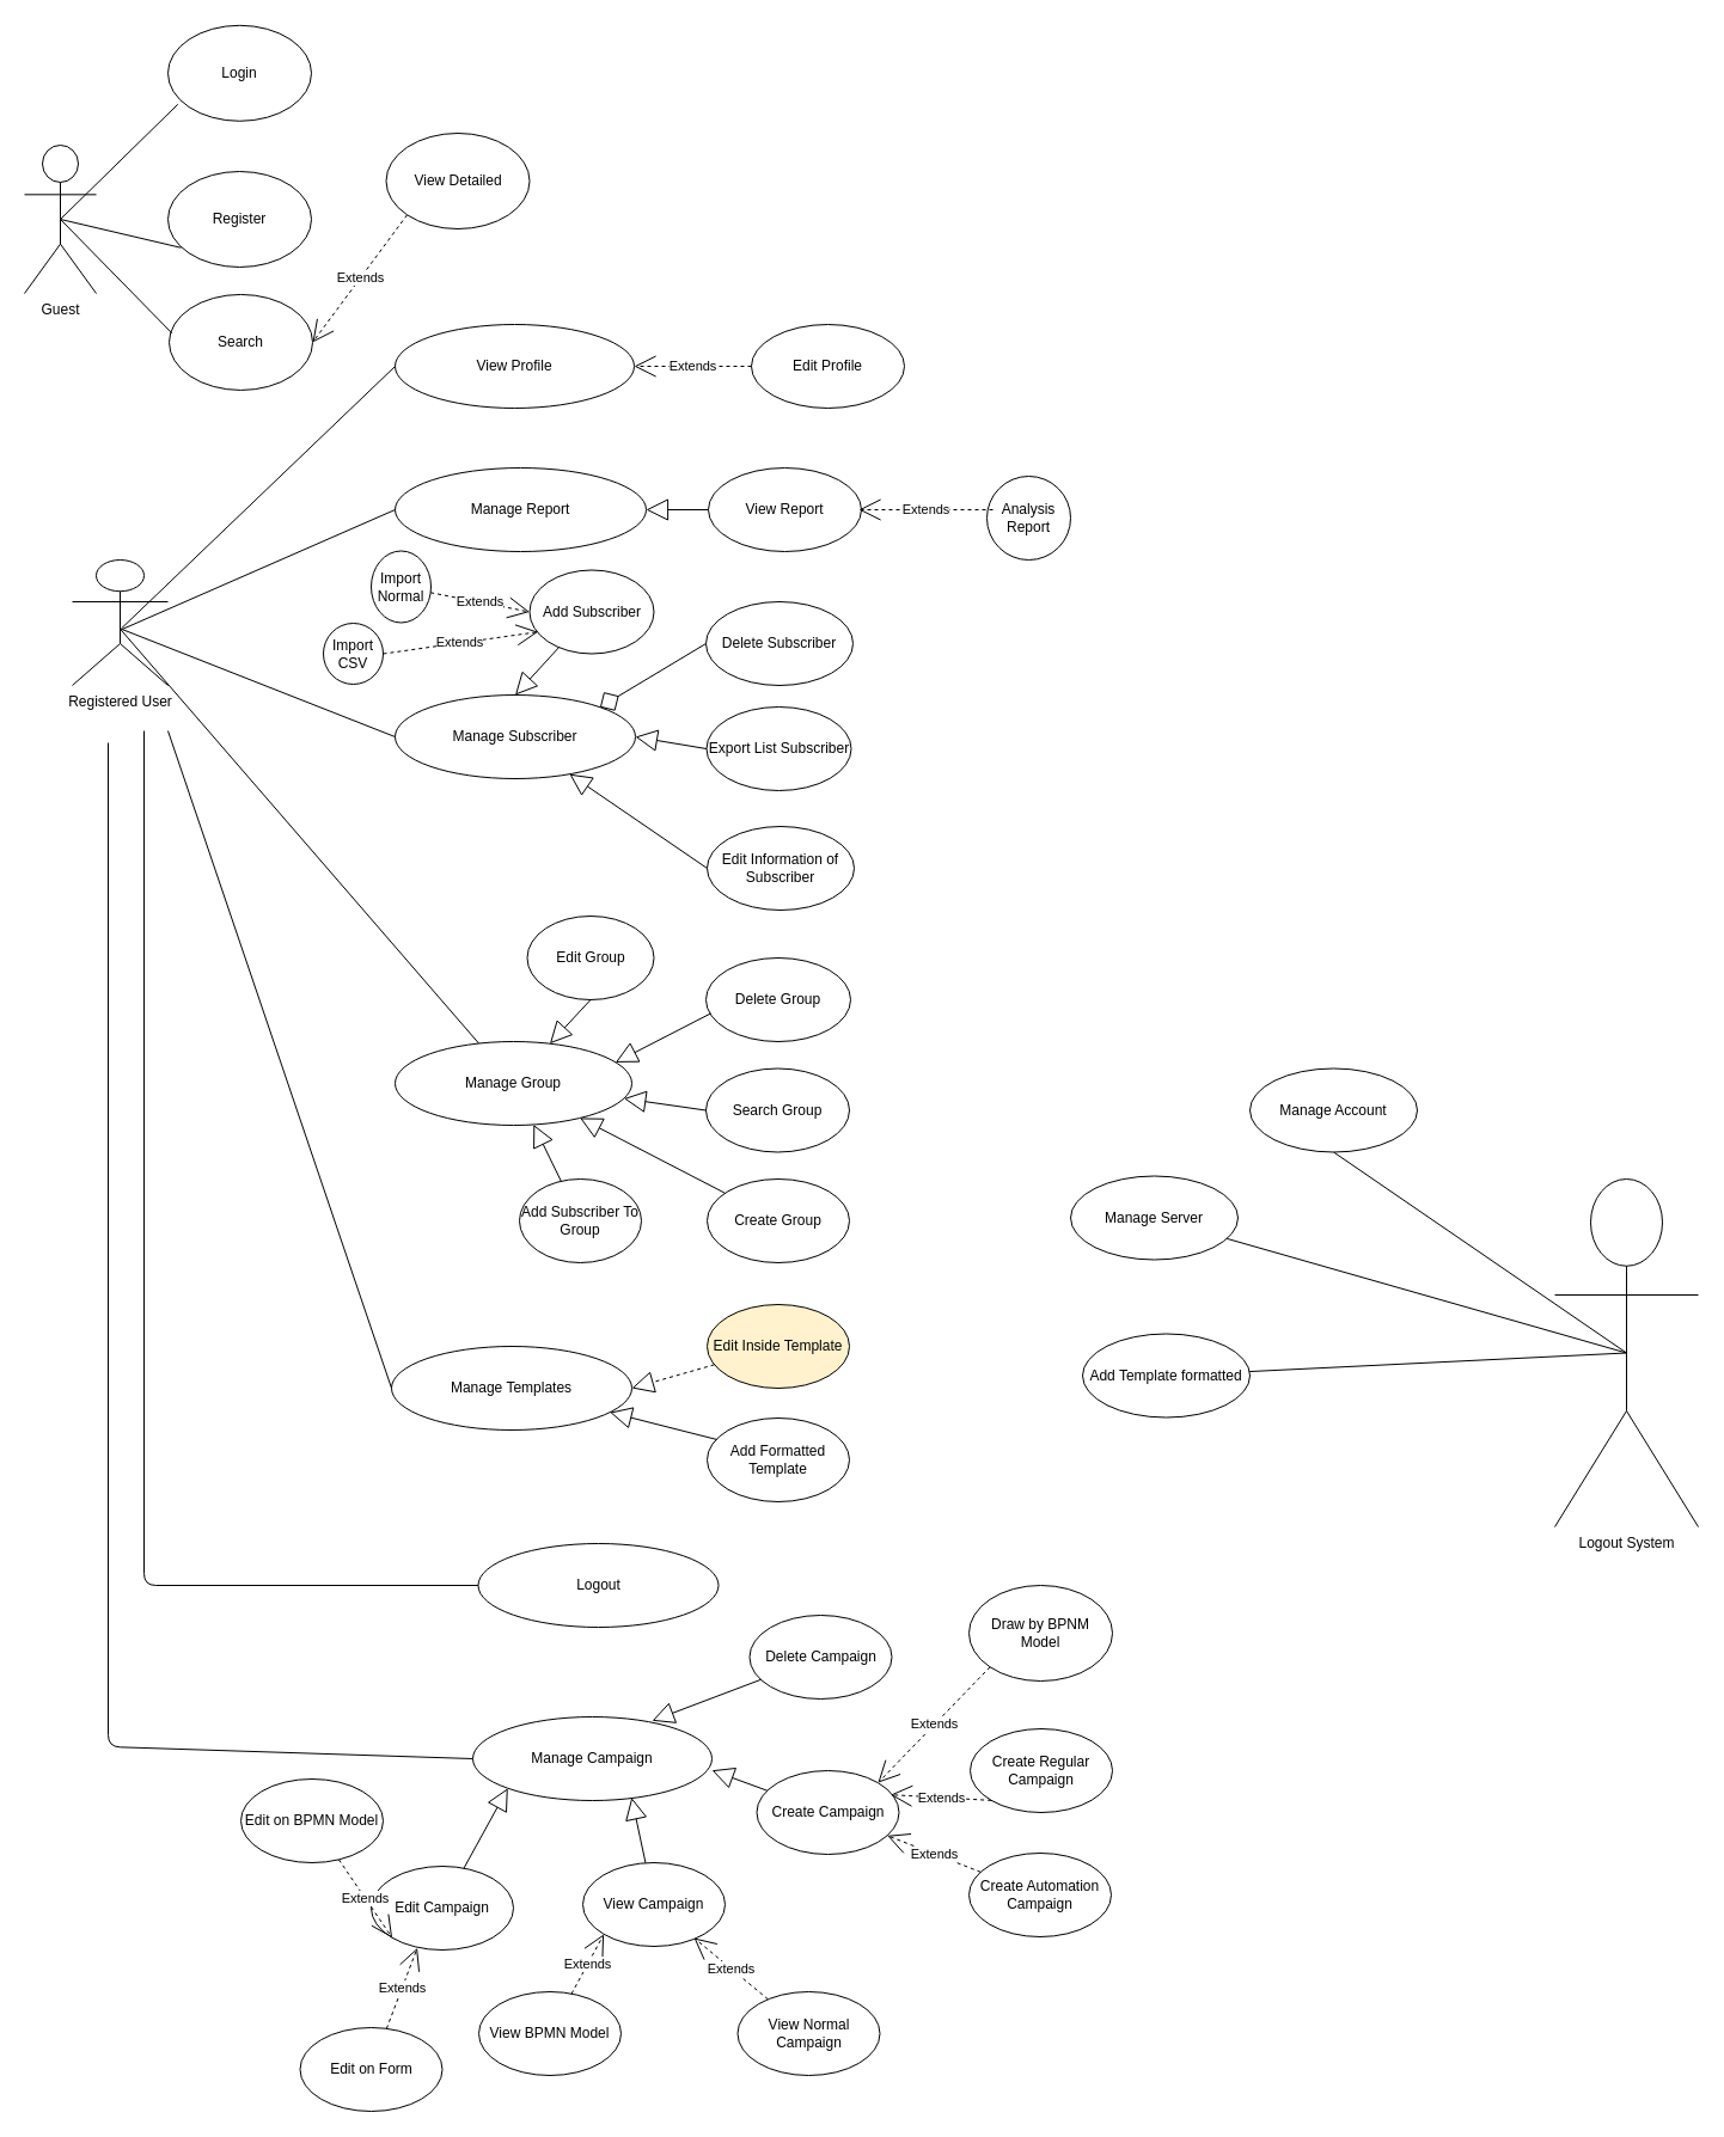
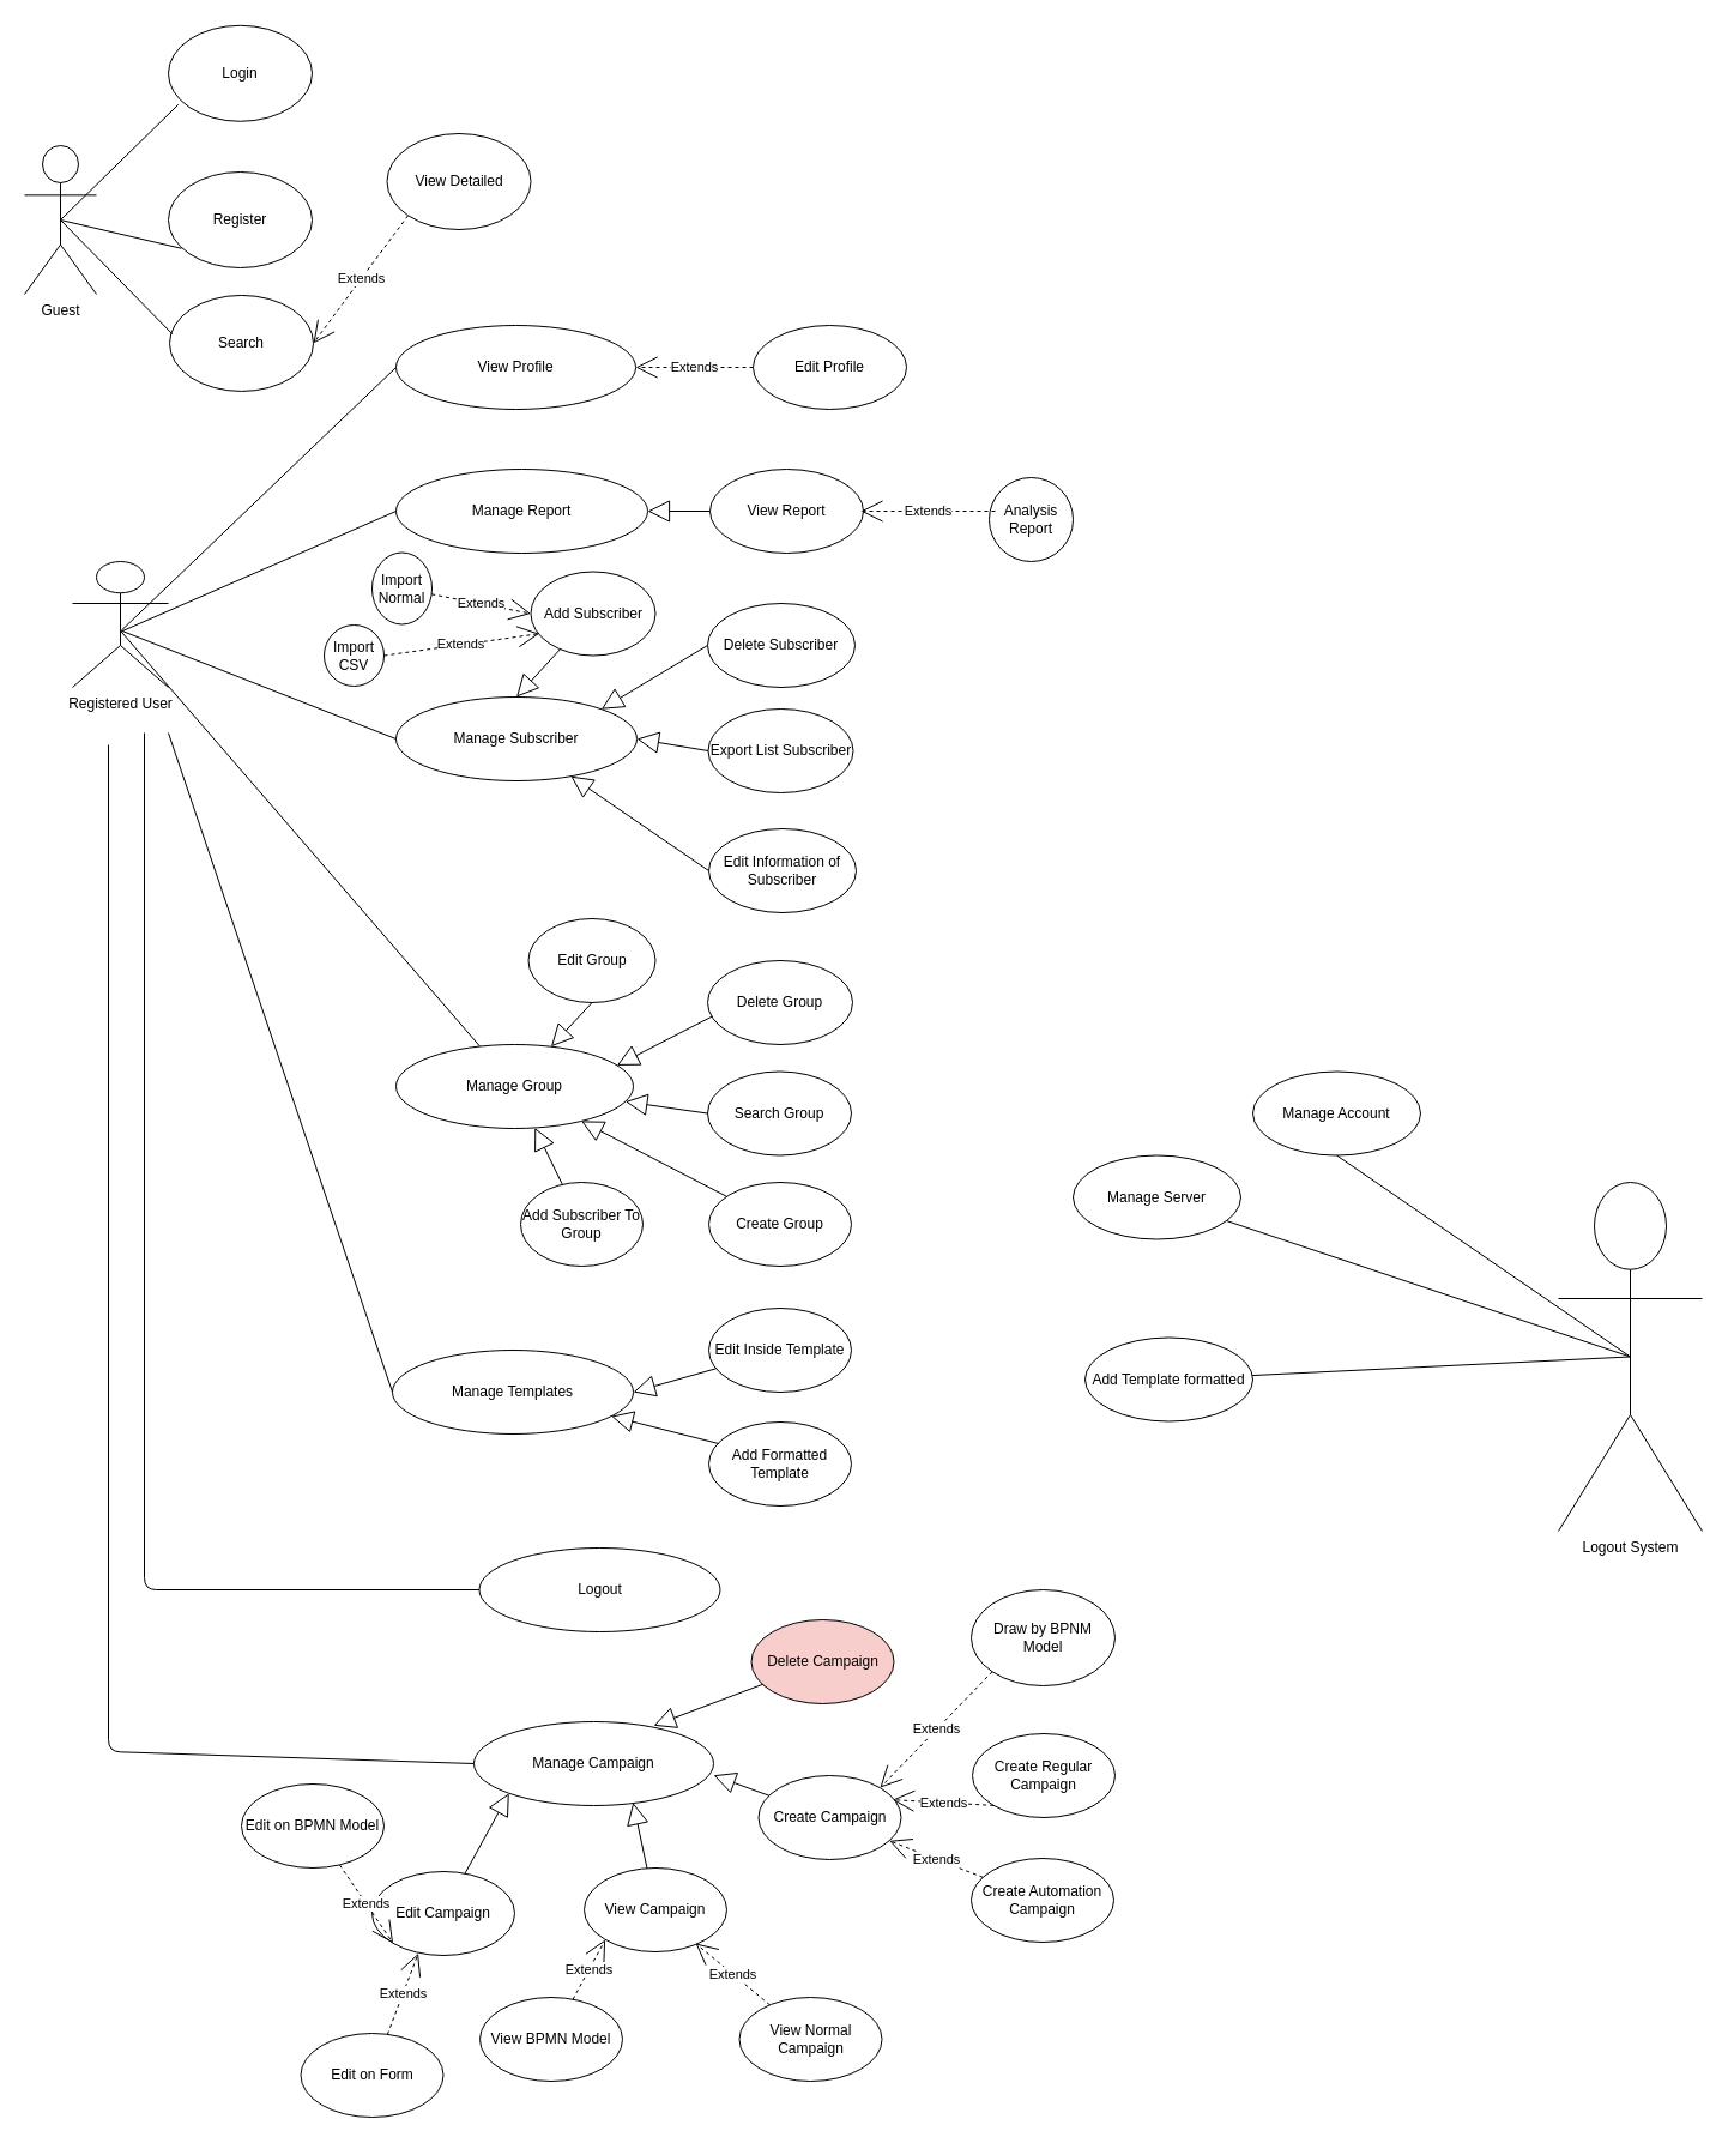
- <mxCell id="43" value="" style="endSize=16;endFill=0;html=1;strokeWidth=1;endArrow=diamond;startArrow=none;startFill=0;exitX=0;exitY=0.5;exitDx=0;exitDy=0;entryX=1;entryY=0;entryDx=0;entryDy=0;" parent="1" source="14" target="7" edge="1"><mxGeometry width="160" relative="1" as="geometry"><mxPoint x="600.286" y="635.857" as="sourcePoint" /><mxPoint x="540.857" y="626.143" as="targetPoint" /></mxGeometry></mxCell>
+ <mxCell id="43" value="" style="endSize=16;endFill=0;html=1;strokeWidth=1;endArrow=block;startArrow=none;startFill=0;exitX=0;exitY=0.5;exitDx=0;exitDy=0;entryX=1;entryY=0;entryDx=0;entryDy=0;" parent="1" source="14" target="7" edge="1"><mxGeometry width="160" relative="1" as="geometry"><mxPoint x="600.286" y="635.857" as="sourcePoint" /><mxPoint x="540.857" y="626.143" as="targetPoint" /></mxGeometry></mxCell>
- <mxCell id="4" value="Manage Server&lt;br&gt;" style="ellipse;whiteSpace=wrap;html=1;" parent="1" vertex="1"><mxGeometry x="895" y="983.5" width="140" height="70" as="geometry" /></mxCell>
+ <mxCell id="4" value="Manage Server&lt;br&gt;" style="ellipse;whiteSpace=wrap;html=1;" parent="1" vertex="1"><mxGeometry x="895" y="963.5" width="140" height="70" as="geometry" /></mxCell>
- <mxCell id="13" value="Edit Inside Template&lt;br&gt;" style="ellipse;whiteSpace=wrap;html=1;fillColor=#fff2cc;" parent="1" vertex="1"><mxGeometry x="591" y="1091" width="119" height="70" as="geometry" /></mxCell>
+ <mxCell id="13" value="Edit Inside Template&lt;br&gt;" style="ellipse;whiteSpace=wrap;html=1;" parent="1" vertex="1"><mxGeometry x="591" y="1091" width="119" height="70" as="geometry" /></mxCell>
- <mxCell id="35" value="" style="endSize=16;endFill=0;html=1;strokeWidth=1;endArrow=block;startArrow=none;startFill=0;entryX=1;entryY=0.5;entryDx=0;entryDy=0;dashed=1;" parent="1" source="13" target="5" edge="1"><mxGeometry width="160" relative="1" as="geometry"><mxPoint x="609.429" y="1203.857" as="sourcePoint" /><mxPoint x="516.411" y="1161.245" as="targetPoint" /></mxGeometry></mxCell>
+ <mxCell id="35" value="" style="endSize=16;endFill=0;html=1;strokeWidth=1;endArrow=block;startArrow=none;startFill=0;entryX=1;entryY=0.5;entryDx=0;entryDy=0;" parent="1" source="13" target="5" edge="1"><mxGeometry width="160" relative="1" as="geometry"><mxPoint x="609.429" y="1203.857" as="sourcePoint" /><mxPoint x="516.411" y="1161.245" as="targetPoint" /></mxGeometry></mxCell>
- <mxCell id="50" value="Delete Campaign&lt;br&gt;" style="ellipse;whiteSpace=wrap;html=1;" parent="1" vertex="1"><mxGeometry x="626.5" y="1351" width="119" height="70" as="geometry" /></mxCell>
+ <mxCell id="50" value="Delete Campaign&lt;br&gt;" style="ellipse;whiteSpace=wrap;html=1;fillColor=#f8cecc;" parent="1" vertex="1"><mxGeometry x="626.5" y="1351" width="119" height="70" as="geometry" /></mxCell>
